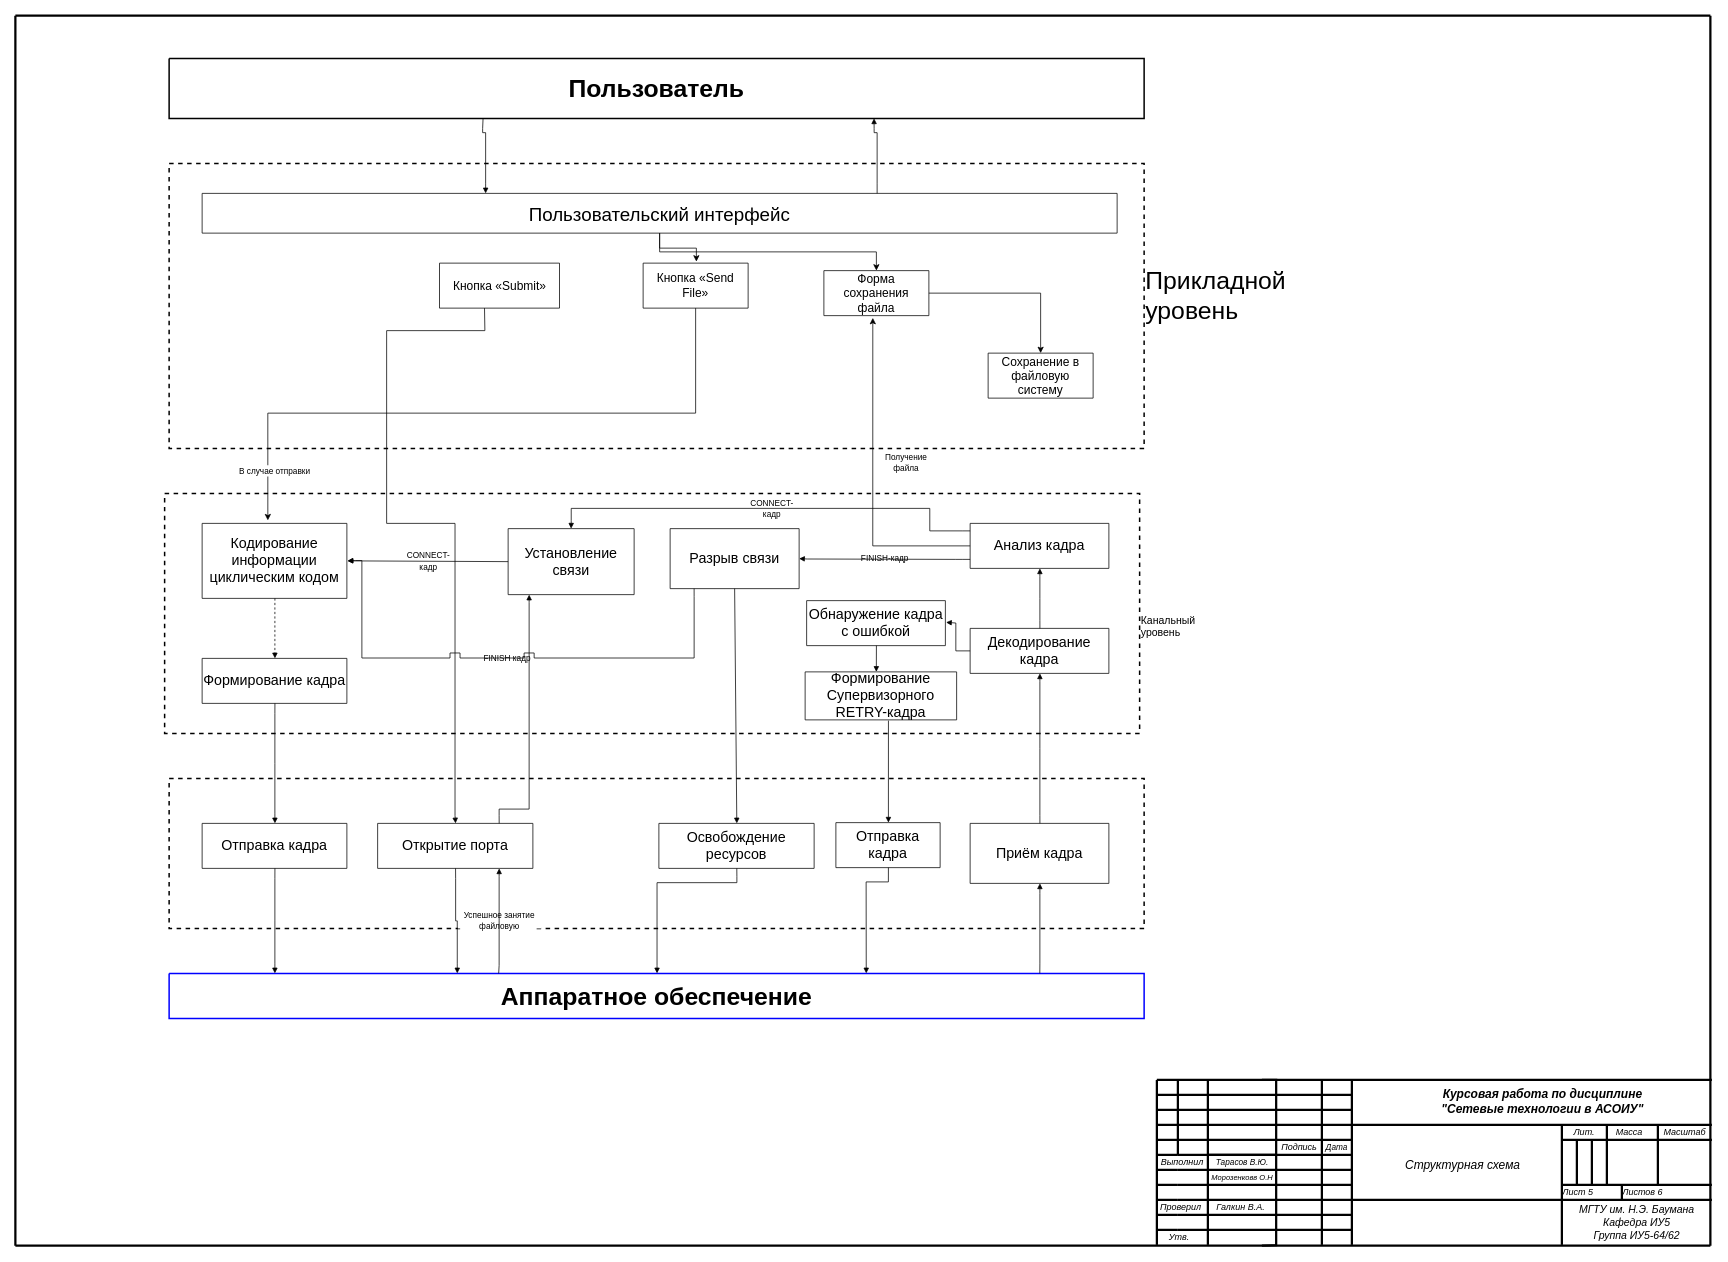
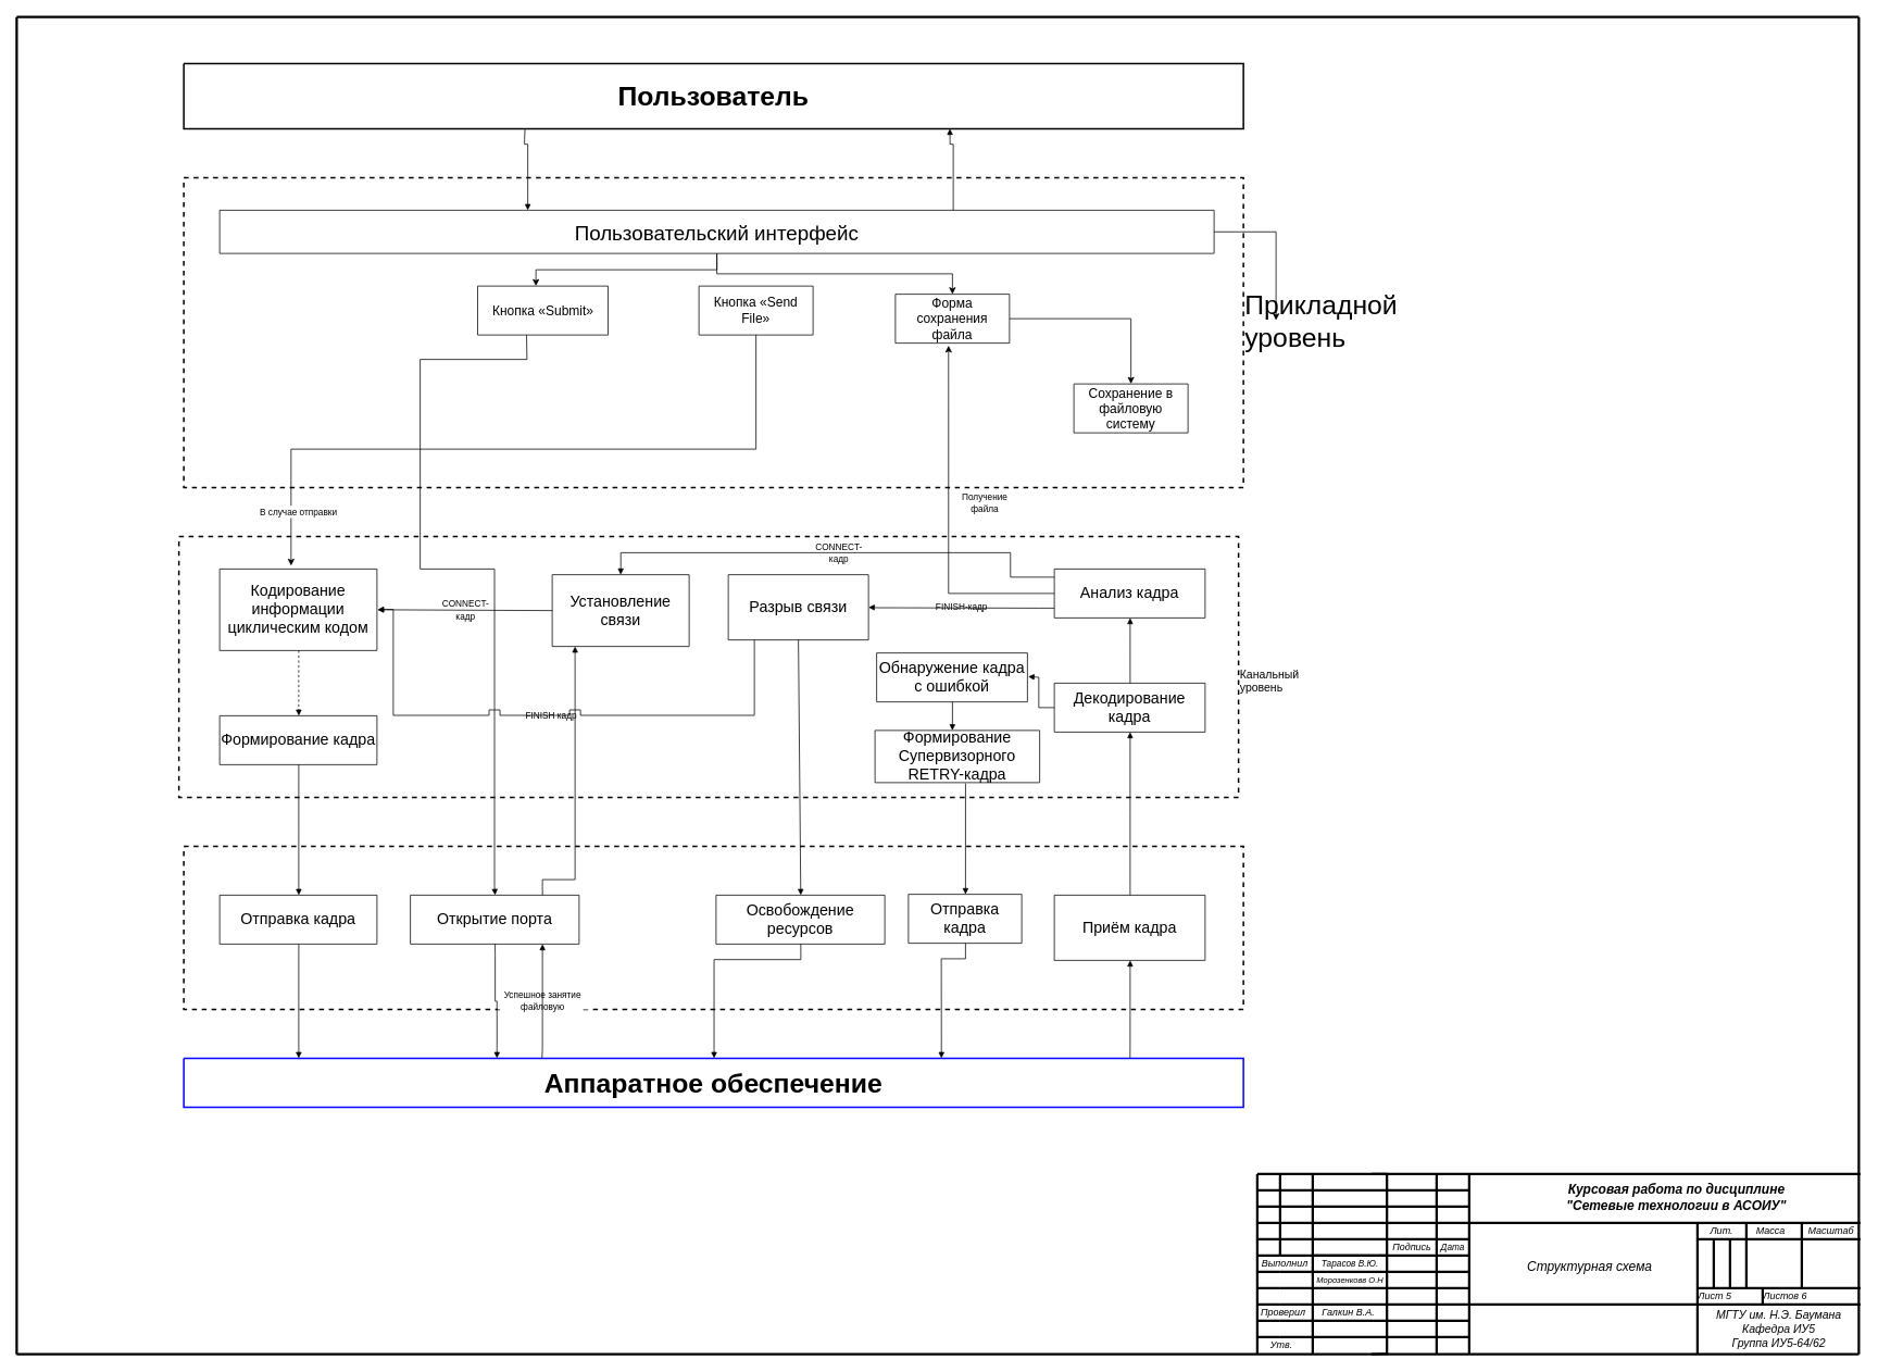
- <mxCell id="93" style="edgeStyle=orthogonalEdgeStyle;rounded=0;orthogonalLoop=1;jettySize=auto;html=1;entryX=0.507;entryY=-0.033;entryDx=0;entryDy=0;entryPerimeter=0;" edge="1" parent="1" source="96" target="106"><mxGeometry relative="1" as="geometry" /></mxCell>
+ <mxCell id="93" style="edgeStyle=orthogonalEdgeStyle;rounded=0;orthogonalLoop=1;jettySize=auto;html=1;" edge="1" parent="1" source="96" target="119"><mxGeometry relative="1" as="geometry" /></mxCell>
+ <mxCell id="94" style="edgeStyle=orthogonalEdgeStyle;rounded=0;orthogonalLoop=1;jettySize=auto;html=1;entryX=0.447;entryY=0;entryDx=0;entryDy=0;entryPerimeter=0;" edge="1" parent="1" source="96" target="97"><mxGeometry relative="1" as="geometry" /></mxCell>
